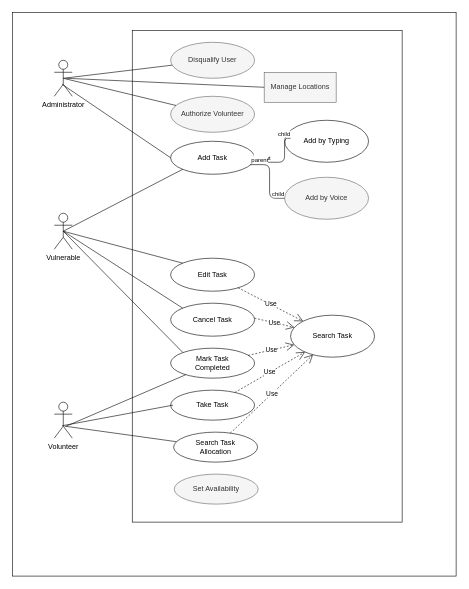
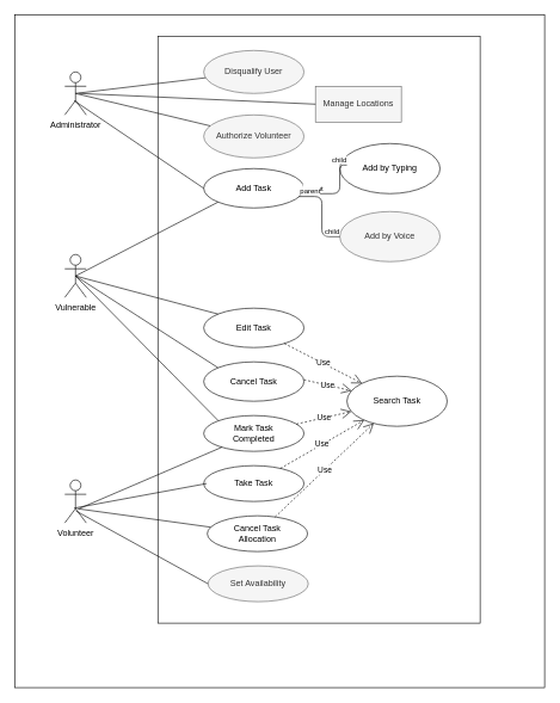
- <mxCell id="22" value="&lt;div&gt;Search Task&lt;/div&gt;&lt;div&gt;Allocation&lt;br&gt;&lt;/div&gt;" style="ellipse;whiteSpace=wrap;html=1;" parent="1" vertex="1"><mxGeometry x="289" y="720" width="140" height="50" as="geometry" /></mxCell>
+ <mxCell id="22" value="&lt;div&gt;Cancel Task&lt;/div&gt;&lt;div&gt;Allocation&lt;br&gt;&lt;/div&gt;" style="ellipse;whiteSpace=wrap;html=1;" parent="1" vertex="1"><mxGeometry x="289" y="720" width="140" height="50" as="geometry" /></mxCell>
+ <mxCell id="38" value="" style="endArrow=none;html=1;entryX=0.522;entryY=0.722;entryDx=0;entryDy=0;entryPerimeter=0;exitX=0;exitY=0.5;exitDx=0;exitDy=0;" parent="1" source="26" target="29" edge="1"><mxGeometry width="50" height="50" relative="1" as="geometry"><mxPoint x="70" y="1000" as="sourcePoint" /><mxPoint x="120" y="950" as="targetPoint" /></mxGeometry></mxCell>
